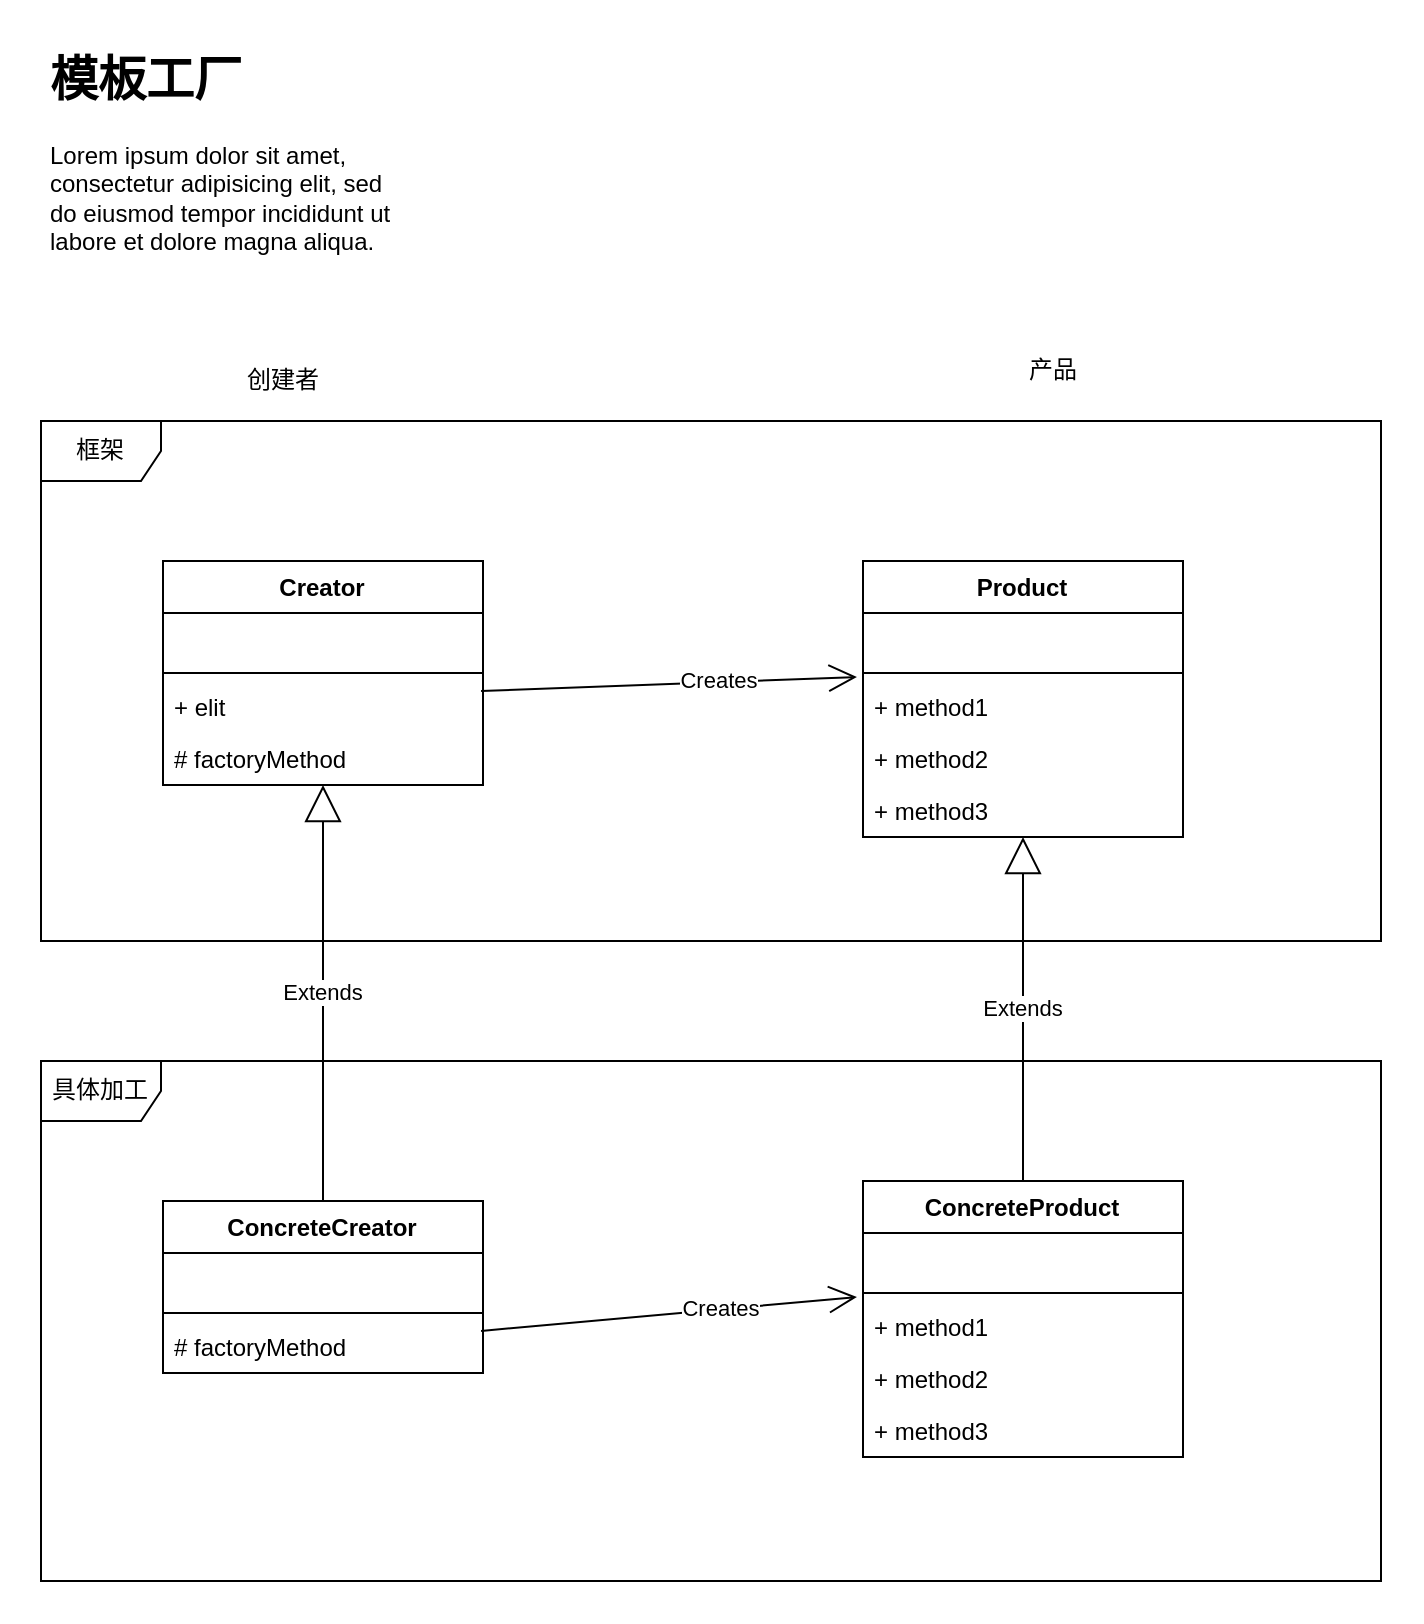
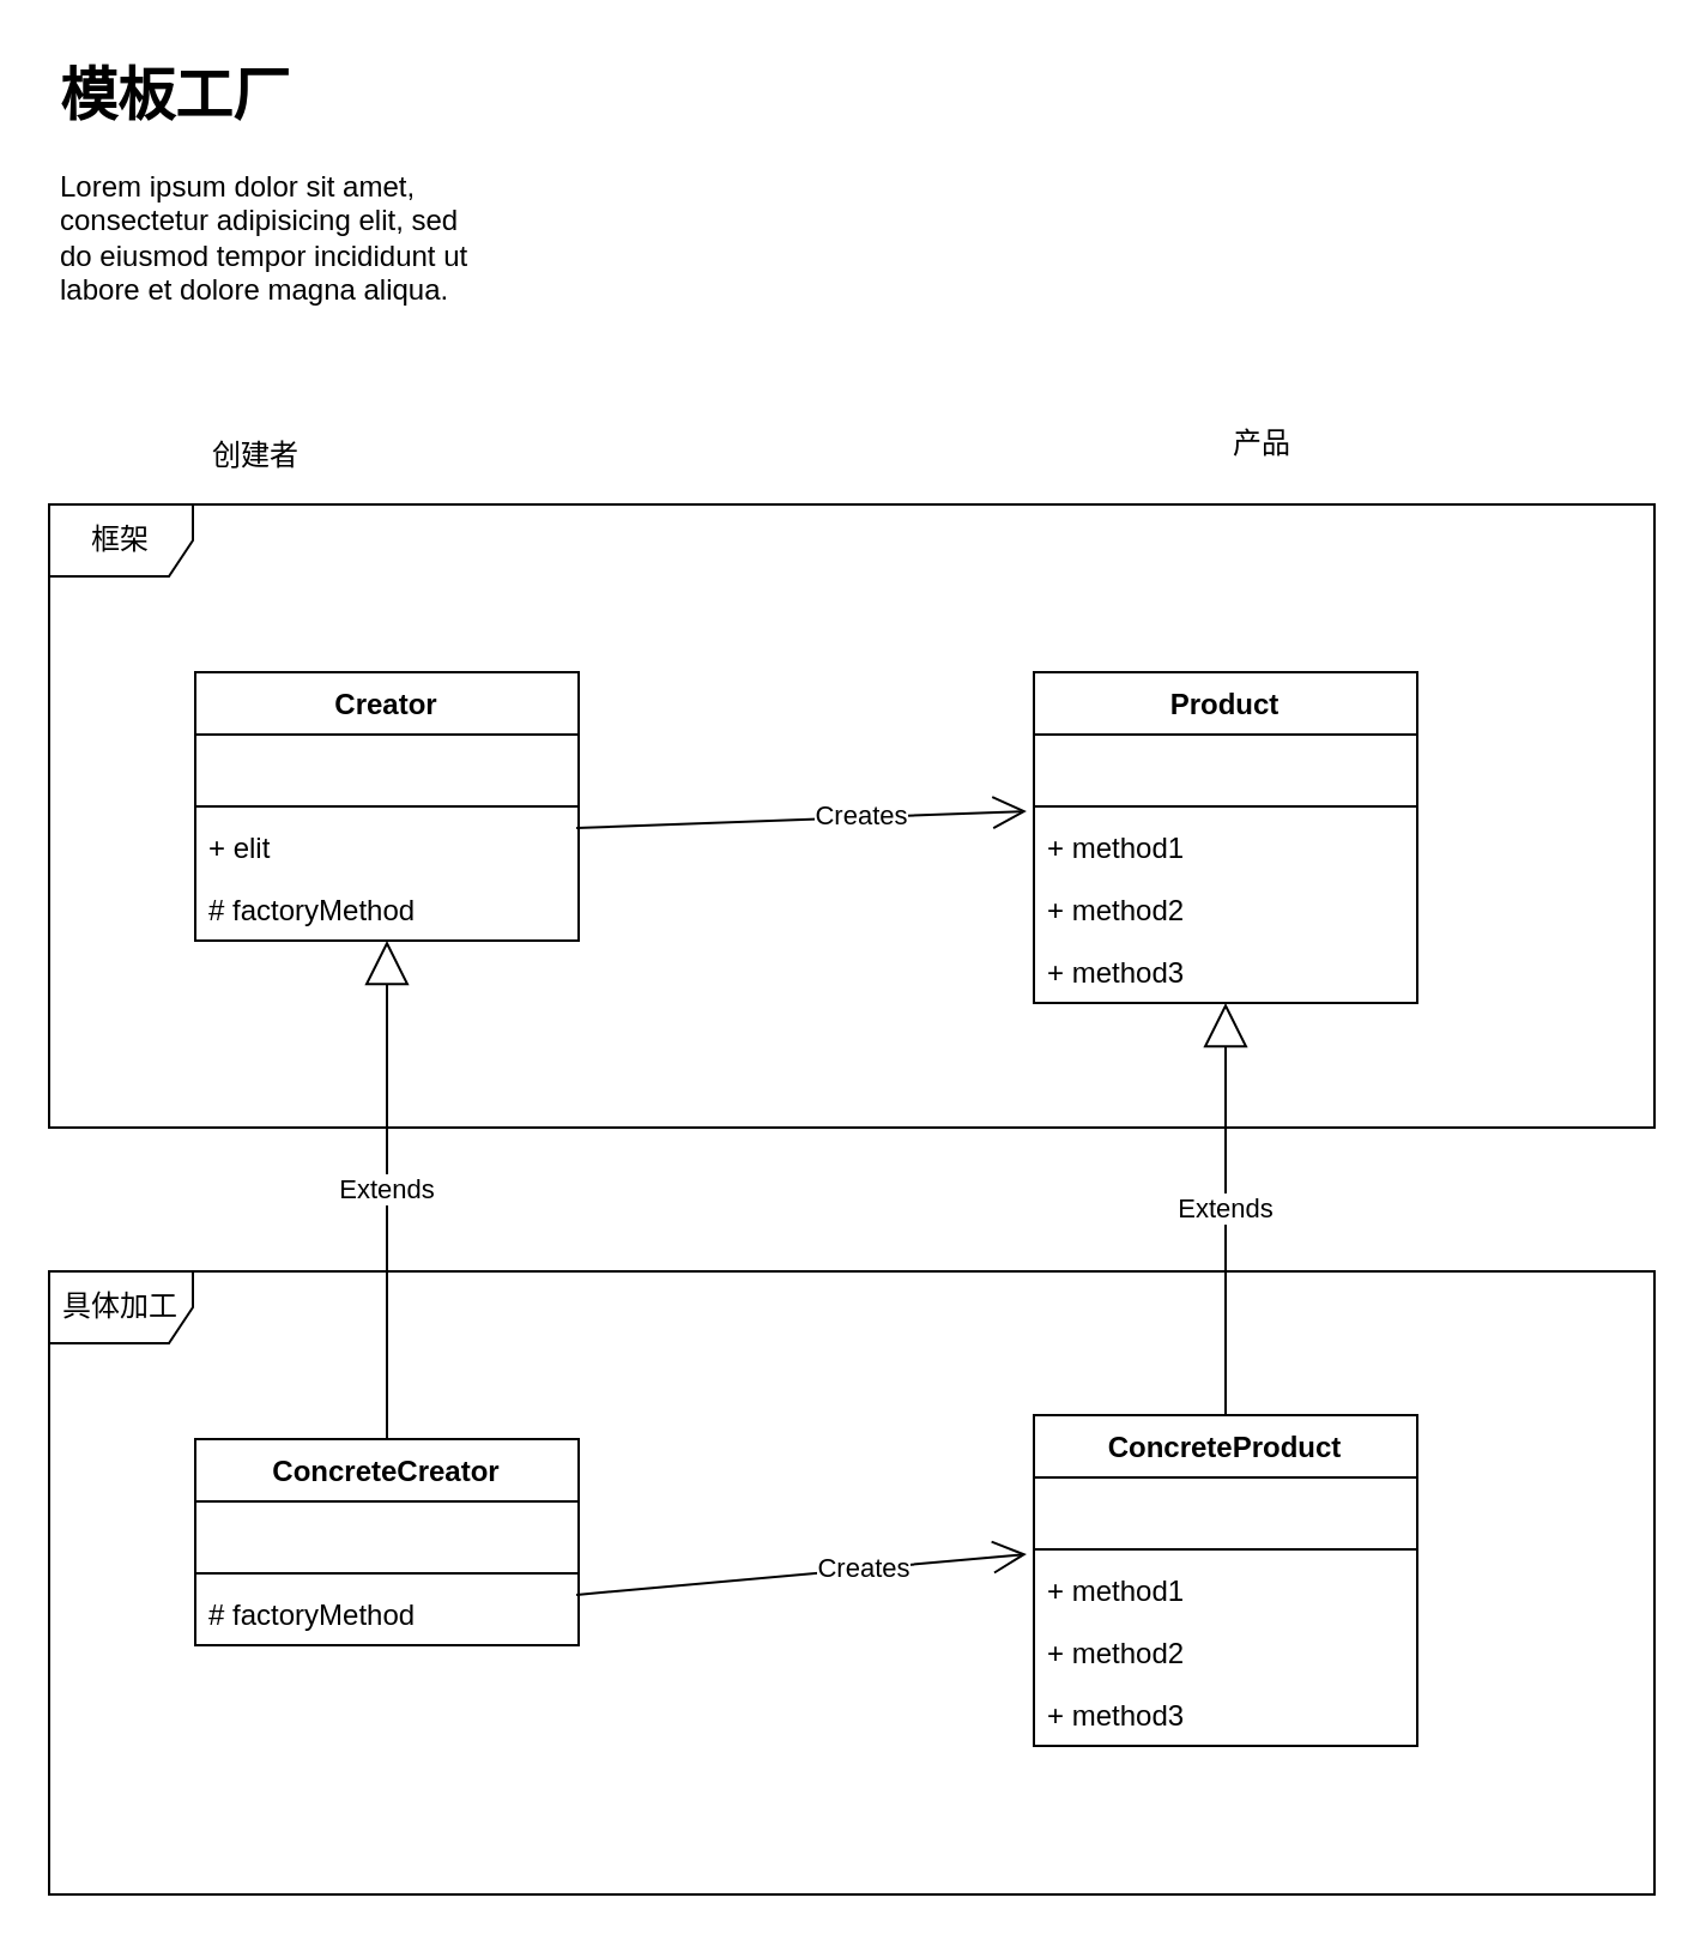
- <mxCell id="32" value="创建者" style="text;html=1;align=center;verticalAlign=middle;resizable=0;points=[];autosize=1;strokeColor=none;" vertex="1" parent="1"><mxGeometry x="116" y="180" width="50" height="20" as="geometry" /></mxCell>
+ <mxCell id="32" value="创建者" style="text;html=1;align=center;verticalAlign=middle;resizable=0;points=[];autosize=1;strokeColor=none;" vertex="1" parent="1"><mxGeometry x="81" y="180" width="50" height="20" as="geometry" /></mxCell>
